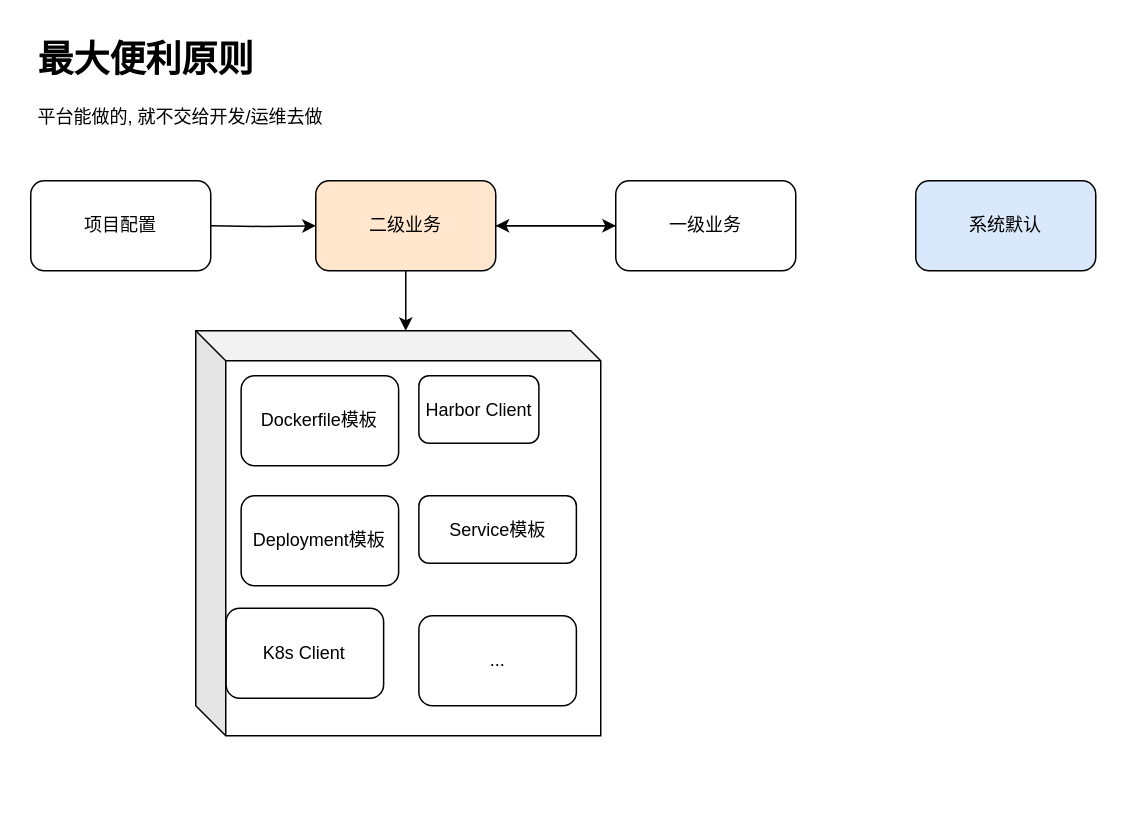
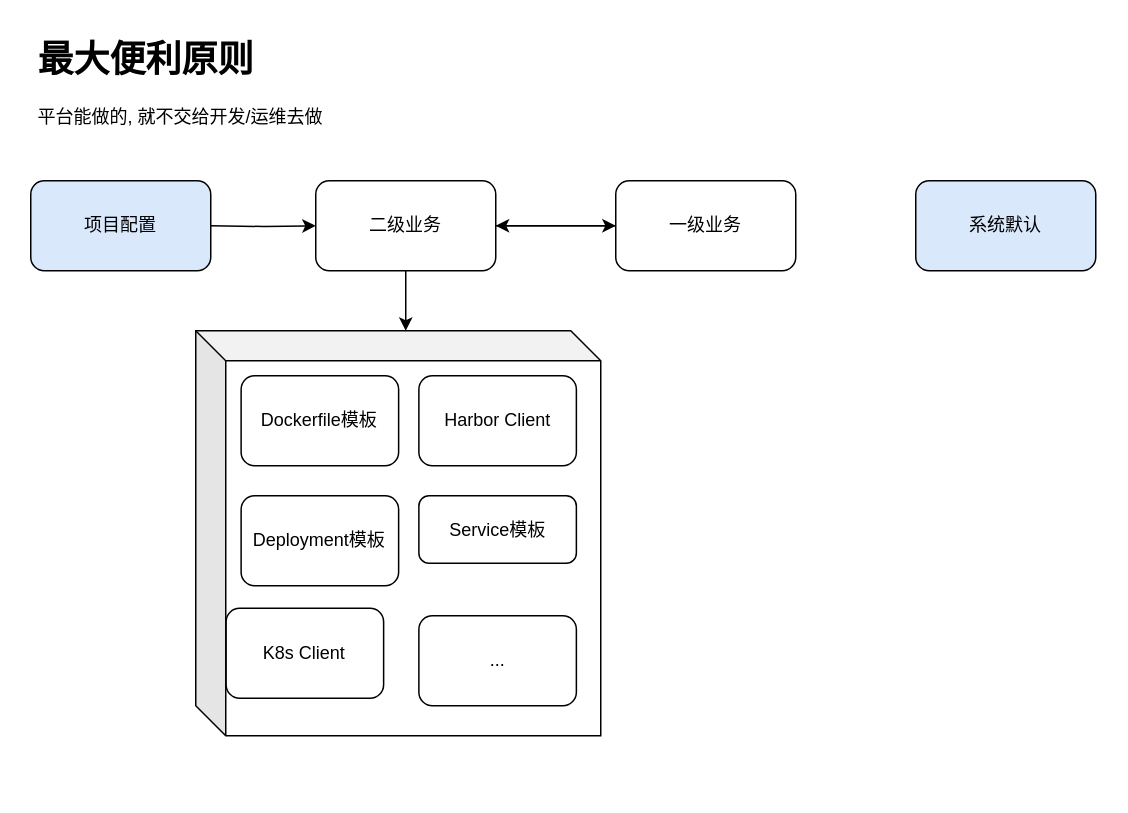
- <mxCell id="4" value="项目配置" style="rounded=1;whiteSpace=wrap;html=1;" vertex="1" parent="1"><mxGeometry x="20" y="120" width="120" height="60" as="geometry" /></mxCell>
+ <mxCell id="4" value="项目配置" style="rounded=1;whiteSpace=wrap;html=1;fillColor=#dae8fc;" vertex="1" parent="1"><mxGeometry x="20" y="120" width="120" height="60" as="geometry" /></mxCell>
- <mxCell id="7" value="二级业务" style="rounded=1;whiteSpace=wrap;html=1;fillColor=#ffe6cc;" vertex="1" parent="1"><mxGeometry x="210" y="120" width="120" height="60" as="geometry" /></mxCell>
+ <mxCell id="7" value="二级业务" style="rounded=1;whiteSpace=wrap;html=1;" vertex="1" parent="1"><mxGeometry x="210" y="120" width="120" height="60" as="geometry" /></mxCell>
- <mxCell id="18" value="Harbor Client" style="rounded=1;whiteSpace=wrap;html=1;" vertex="1" parent="12"><mxGeometry x="148.75" y="30" width="80" height="45" as="geometry" /></mxCell>
+ <mxCell id="18" value="Harbor Client" style="rounded=1;whiteSpace=wrap;html=1;" vertex="1" parent="12"><mxGeometry x="148.75" y="30" width="105" height="60" as="geometry" /></mxCell>
